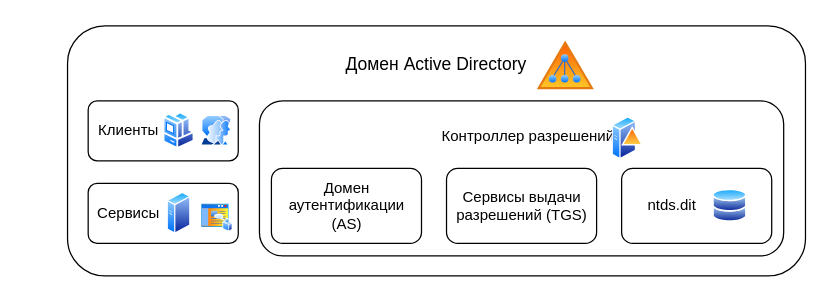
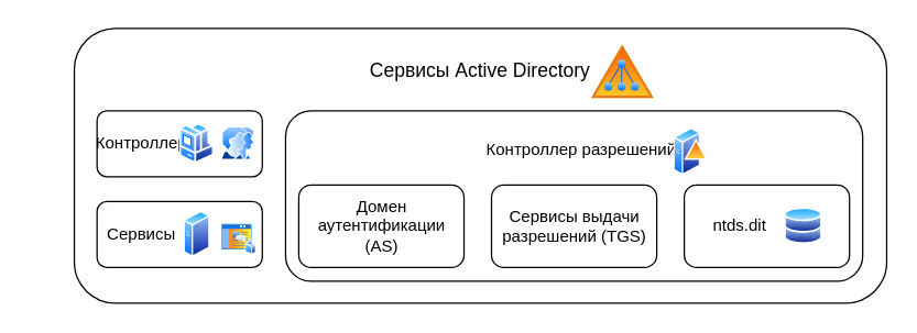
- <mxCell id="12" value="Домен Active Directory" style="text;html=1;strokeColor=none;fillColor=none;align=center;verticalAlign=middle;whiteSpace=wrap;rounded=0;fontSize=14;" vertex="1" parent="1"><mxGeometry x="231" y="36" width="235" height="30" as="geometry" /></mxCell>
+ <mxCell id="12" value="Сервисы Active Directory" style="text;html=1;strokeColor=none;fillColor=none;align=center;verticalAlign=middle;whiteSpace=wrap;rounded=0;fontSize=14;" vertex="1" parent="1"><mxGeometry x="231" y="36" width="235" height="30" as="geometry" /></mxCell>
- <mxCell id="9" value="Клиенты" style="text;html=1;strokeColor=none;fillColor=none;align=center;verticalAlign=middle;whiteSpace=wrap;rounded=0;" vertex="1" parent="1"><mxGeometry x="20" y="89" width="165" height="30" as="geometry" /></mxCell>
+ <mxCell id="9" value="Контроллер" style="text;html=1;strokeColor=none;fillColor=none;align=center;verticalAlign=middle;whiteSpace=wrap;rounded=0;" vertex="1" parent="1"><mxGeometry x="20" y="89" width="165" height="30" as="geometry" /></mxCell>
